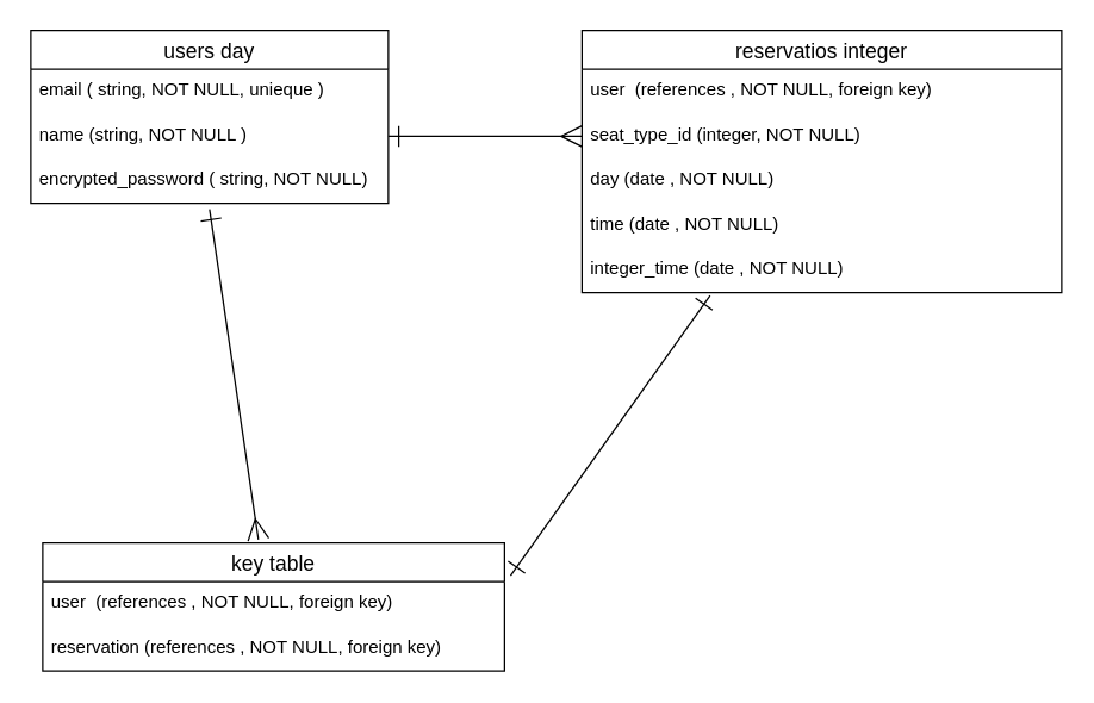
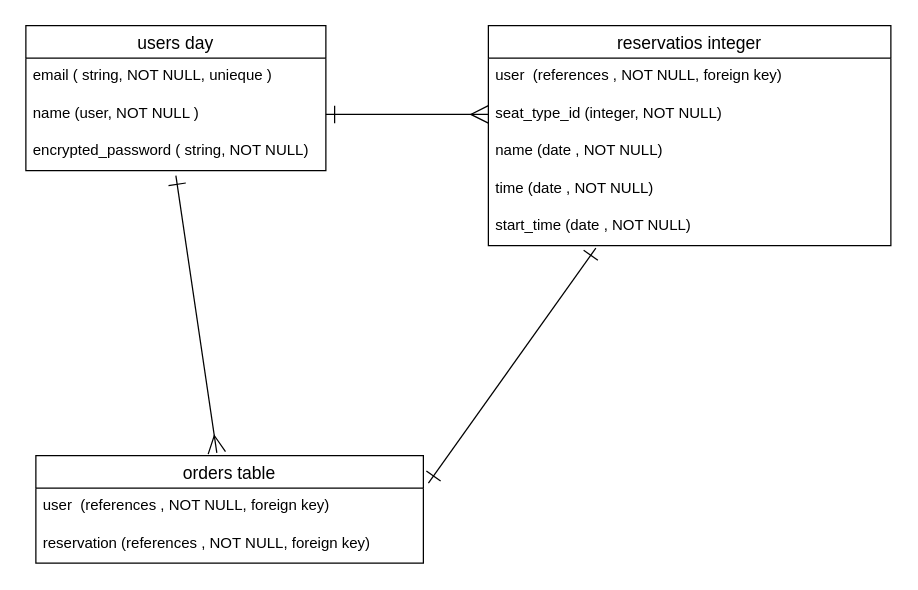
- <mxCell id="4" value="name (string, NOT NULL )" style="text;strokeColor=none;fillColor=none;spacingLeft=4;spacingRight=4;overflow=hidden;rotatable=0;points=[[0,0.5],[1,0.5]];portConstraint=eastwest;fontSize=12;" vertex="1" parent="2"><mxGeometry y="56" width="240" height="30" as="geometry" /></mxCell>
+ <mxCell id="4" value="name (user, NOT NULL )" style="text;strokeColor=none;fillColor=none;spacingLeft=4;spacingRight=4;overflow=hidden;rotatable=0;points=[[0,0.5],[1,0.5]];portConstraint=eastwest;fontSize=12;" vertex="1" parent="2"><mxGeometry y="56" width="240" height="30" as="geometry" /></mxCell>
- <mxCell id="9" value="day (date , NOT NULL)" style="text;strokeColor=none;fillColor=none;spacingLeft=4;spacingRight=4;overflow=hidden;rotatable=0;points=[[0,0.5],[1,0.5]];portConstraint=eastwest;fontSize=12;" vertex="1" parent="6"><mxGeometry y="86" width="322" height="30" as="geometry" /></mxCell>
+ <mxCell id="9" value="name (date , NOT NULL)" style="text;strokeColor=none;fillColor=none;spacingLeft=4;spacingRight=4;overflow=hidden;rotatable=0;points=[[0,0.5],[1,0.5]];portConstraint=eastwest;fontSize=12;" vertex="1" parent="6"><mxGeometry y="86" width="322" height="30" as="geometry" /></mxCell>
- <mxCell id="11" value="integer_time (date , NOT NULL)" style="text;strokeColor=none;fillColor=none;spacingLeft=4;spacingRight=4;overflow=hidden;rotatable=0;points=[[0,0.5],[1,0.5]];portConstraint=eastwest;fontSize=12;" vertex="1" parent="6"><mxGeometry y="146" width="322" height="30" as="geometry" /></mxCell>
+ <mxCell id="11" value="start_time (date , NOT NULL)" style="text;strokeColor=none;fillColor=none;spacingLeft=4;spacingRight=4;overflow=hidden;rotatable=0;points=[[0,0.5],[1,0.5]];portConstraint=eastwest;fontSize=12;" vertex="1" parent="6"><mxGeometry y="146" width="322" height="30" as="geometry" /></mxCell>
- <mxCell id="13" value="key table" style="swimlane;fontStyle=0;childLayout=stackLayout;horizontal=1;startSize=26;horizontalStack=0;resizeParent=1;resizeParentMax=0;resizeLast=0;collapsible=1;marginBottom=0;align=center;fontSize=14;" vertex="1" parent="1"><mxGeometry x="28" y="364" width="310" height="86" as="geometry" /></mxCell>
+ <mxCell id="13" value="orders table" style="swimlane;fontStyle=0;childLayout=stackLayout;horizontal=1;startSize=26;horizontalStack=0;resizeParent=1;resizeParentMax=0;resizeLast=0;collapsible=1;marginBottom=0;align=center;fontSize=14;" vertex="1" parent="1"><mxGeometry x="28" y="364" width="310" height="86" as="geometry" /></mxCell>
